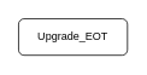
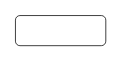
- <mxCell id="3" value="Upgrade_EOT" style="text;html=1;align=center;verticalAlign=middle;whiteSpace=wrap;rounded=0;" vertex="1" parent="1"><mxGeometry x="50" y="25" width="60" height="30" as="geometry" /></mxCell>
